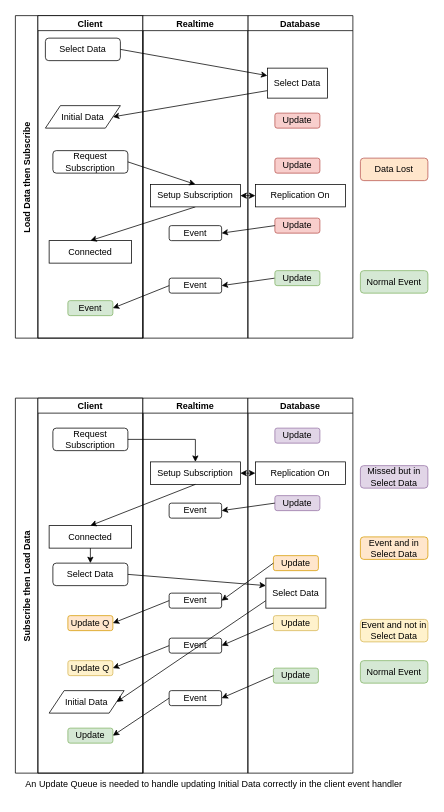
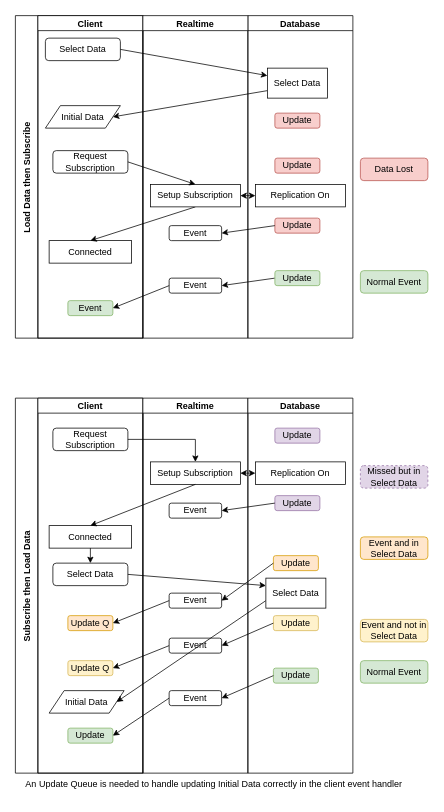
- <mxCell id="68" value="Data Lost" style="rounded=1;whiteSpace=wrap;html=1;fillColor=#ffe6cc;strokeColor=#b85450;" vertex="1" parent="1"><mxGeometry x="480" y="210" width="90" height="30" as="geometry" /></mxCell>
+ <mxCell id="68" value="Data Lost" style="rounded=1;whiteSpace=wrap;html=1;fillColor=#f8cecc;strokeColor=#b85450;" vertex="1" parent="1"><mxGeometry x="480" y="210" width="90" height="30" as="geometry" /></mxCell>
- <mxCell id="46" value="Missed but in Select Data" style="rounded=1;whiteSpace=wrap;html=1;fillColor=#e1d5e7;strokeColor=#9673a6;" vertex="1" parent="1"><mxGeometry x="480" y="620" width="90" height="30" as="geometry" /></mxCell>
+ <mxCell id="46" value="Missed but in Select Data" style="rounded=1;whiteSpace=wrap;html=1;fillColor=#e1d5e7;strokeColor=#9673a6;dashed=1;" vertex="1" parent="1"><mxGeometry x="480" y="620" width="90" height="30" as="geometry" /></mxCell>
